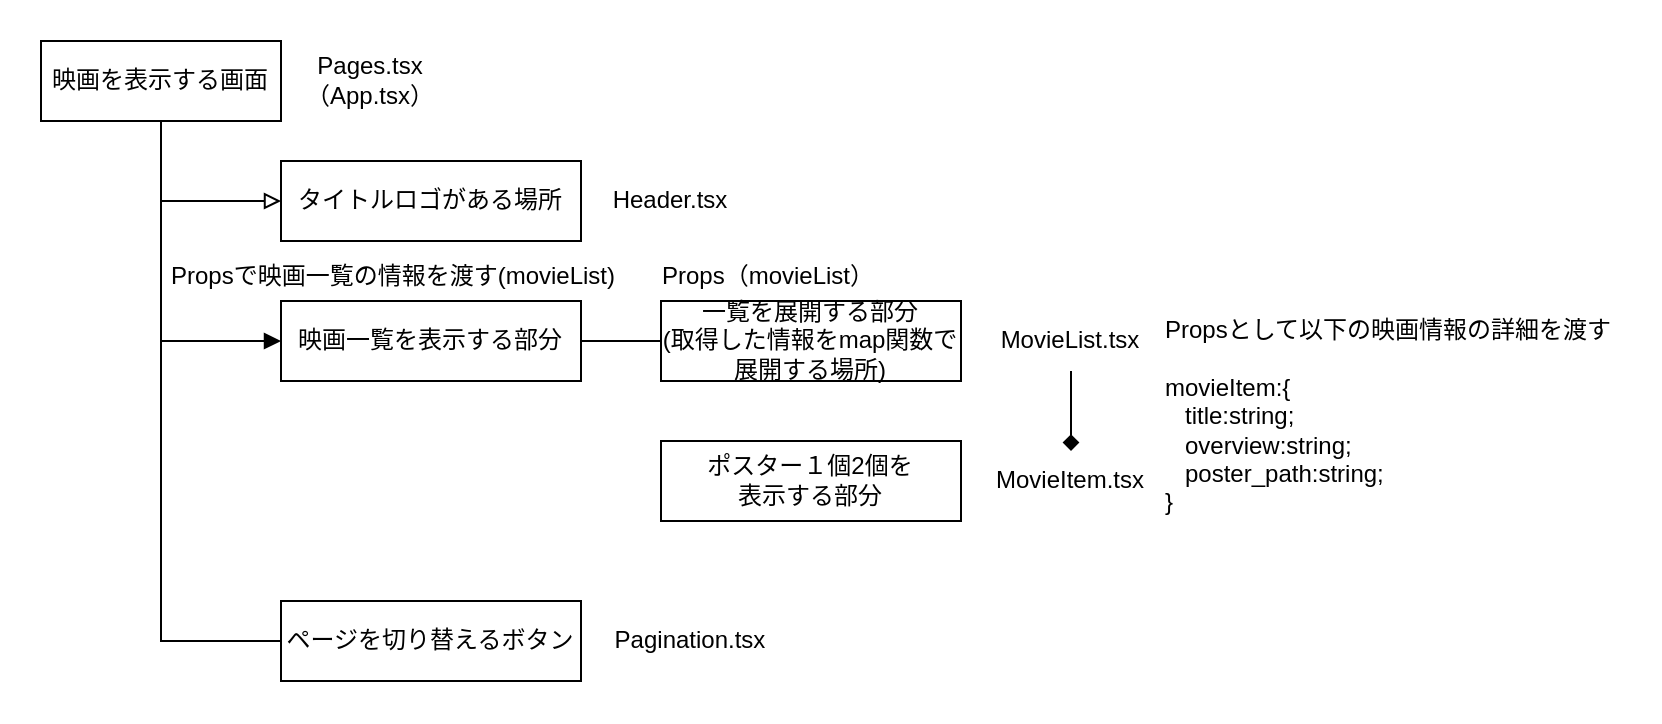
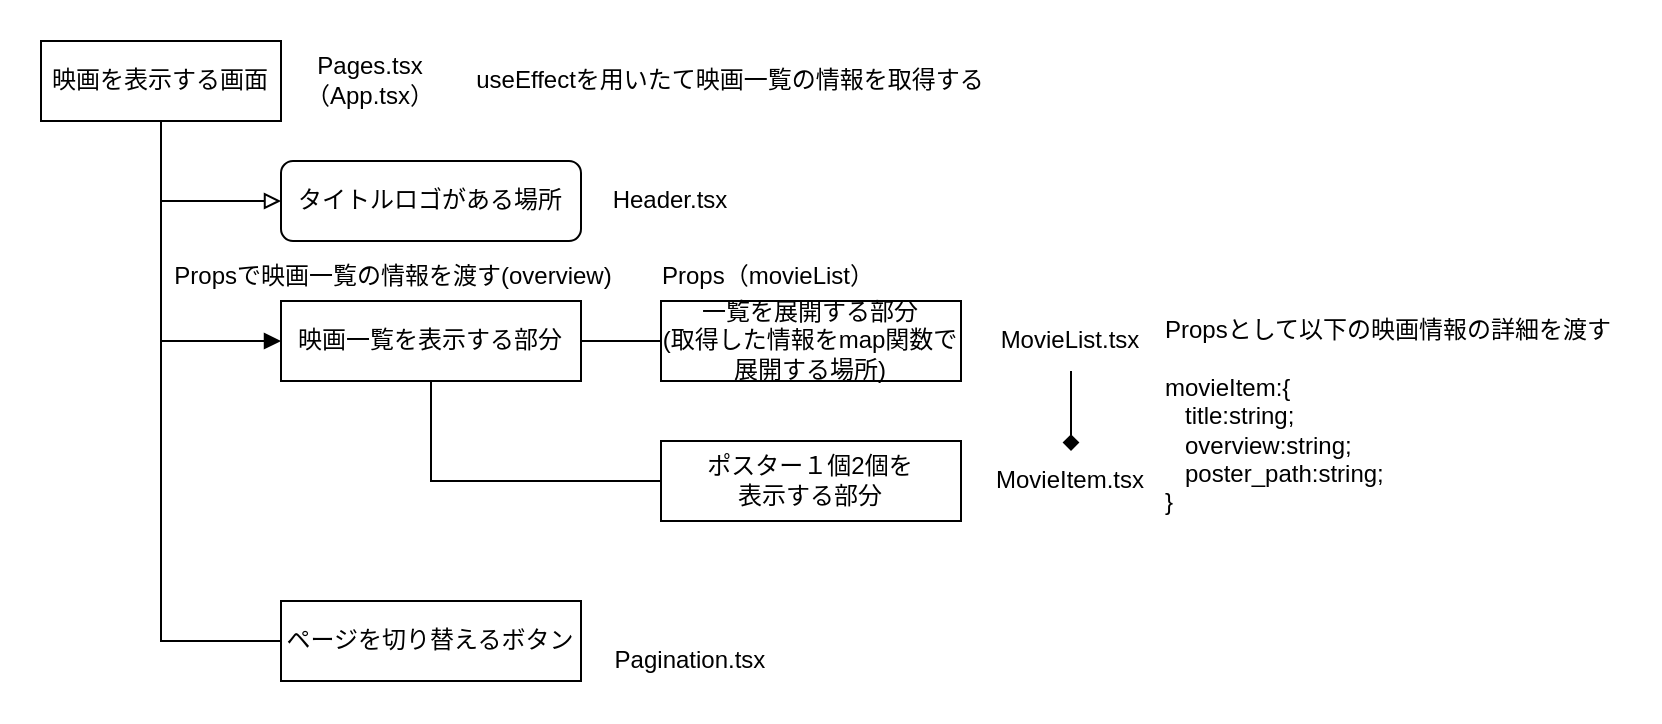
+ <mxCell id="21" value="useEffectを用いたて映画一覧の情報を取得する" style="text;html=1;strokeColor=none;fillColor=none;align=center;verticalAlign=middle;whiteSpace=wrap;rounded=0;" vertex="1" parent="1"><mxGeometry x="230" y="25" width="270" height="30" as="geometry" /></mxCell>
- <mxCell id="4" value="タイトルロゴがある場所" style="rounded=0;whiteSpace=wrap;html=1;" vertex="1" parent="1"><mxGeometry x="140" y="80" width="150" height="40" as="geometry" /></mxCell>
+ <mxCell id="4" value="タイトルロゴがある場所" style="whiteSpace=wrap;html=1;rounded=1;" vertex="1" parent="1"><mxGeometry x="140" y="80" width="150" height="40" as="geometry" /></mxCell>
- <mxCell id="20" value="Propsで映画一覧の情報を渡す(movieList)" style="text;html=1;strokeColor=none;fillColor=none;align=center;verticalAlign=middle;whiteSpace=wrap;rounded=0;" vertex="1" parent="1"><mxGeometry x="80" y="123" width="233" height="30" as="geometry" /></mxCell>
+ <mxCell id="20" value="Propsで映画一覧の情報を渡す(overview)" style="text;html=1;strokeColor=none;fillColor=none;align=center;verticalAlign=middle;whiteSpace=wrap;rounded=0;" vertex="1" parent="1"><mxGeometry x="80" y="123" width="233" height="30" as="geometry" /></mxCell>
+ <mxCell id="15" style="edgeStyle=none;html=1;exitX=0.5;exitY=1;exitDx=0;exitDy=0;entryX=0;entryY=0.5;entryDx=0;entryDy=0;endArrow=none;endFill=0;rounded=0;" edge="1" parent="1" source="5" target="11"><mxGeometry relative="1" as="geometry"><mxPoint x="90" y="70" as="sourcePoint" /><mxPoint x="150" y="180" as="targetPoint" /><Array as="points"><mxPoint x="215" y="240" /></Array></mxGeometry></mxCell>
- <mxCell id="17" value="Pagination.tsx" style="text;html=1;strokeColor=none;fillColor=none;align=center;verticalAlign=middle;whiteSpace=wrap;rounded=0;" vertex="1" parent="1"><mxGeometry x="300" y="305" width="90" height="30" as="geometry" /></mxCell>
+ <mxCell id="17" value="Pagination.tsx" style="text;html=1;strokeColor=none;fillColor=none;align=center;verticalAlign=middle;whiteSpace=wrap;rounded=0;" vertex="1" parent="1"><mxGeometry x="300" y="315" width="90" height="30" as="geometry" /></mxCell>
